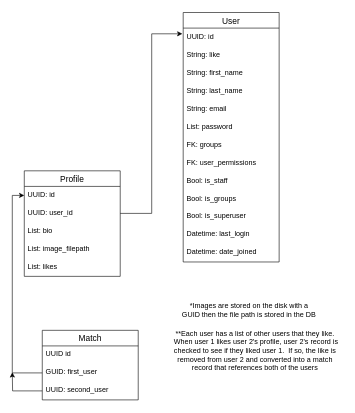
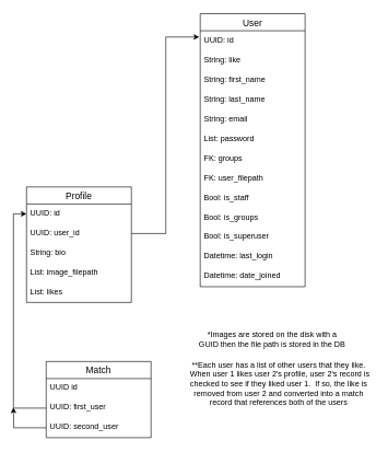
- <mxCell id="10" value="FK: user_permissions" style="text;strokeColor=none;fillColor=none;spacingLeft=4;spacingRight=4;overflow=hidden;rotatable=0;points=[[0,0.5],[1,0.5]];portConstraint=eastwest;fontSize=12;" vertex="1" parent="2"><mxGeometry y="236" width="160" height="30" as="geometry" /></mxCell>
+ <mxCell id="10" value="FK: user_filepath" style="text;strokeColor=none;fillColor=none;spacingLeft=4;spacingRight=4;overflow=hidden;rotatable=0;points=[[0,0.5],[1,0.5]];portConstraint=eastwest;fontSize=12;" vertex="1" parent="2"><mxGeometry y="236" width="160" height="30" as="geometry" /></mxCell>
- <mxCell id="19" value="List: bio" style="text;strokeColor=none;fillColor=none;spacingLeft=4;spacingRight=4;overflow=hidden;rotatable=0;points=[[0,0.5],[1,0.5]];portConstraint=eastwest;fontSize=12;" vertex="1" parent="16"><mxGeometry y="86" width="160" height="30" as="geometry" /></mxCell>
+ <mxCell id="19" value="String: bio" style="text;strokeColor=none;fillColor=none;spacingLeft=4;spacingRight=4;overflow=hidden;rotatable=0;points=[[0,0.5],[1,0.5]];portConstraint=eastwest;fontSize=12;" vertex="1" parent="16"><mxGeometry y="86" width="160" height="30" as="geometry" /></mxCell>
- <mxCell id="26" value="GUID: first_user" style="text;strokeColor=none;fillColor=none;spacingLeft=4;spacingRight=4;overflow=hidden;rotatable=0;points=[[0,0.5],[1,0.5]];portConstraint=eastwest;fontSize=12;" vertex="1" parent="24"><mxGeometry y="56" width="160" height="30" as="geometry" /></mxCell>
+ <mxCell id="26" value="UUID: first_user" style="text;strokeColor=none;fillColor=none;spacingLeft=4;spacingRight=4;overflow=hidden;rotatable=0;points=[[0,0.5],[1,0.5]];portConstraint=eastwest;fontSize=12;" vertex="1" parent="24"><mxGeometry y="56" width="160" height="30" as="geometry" /></mxCell>
